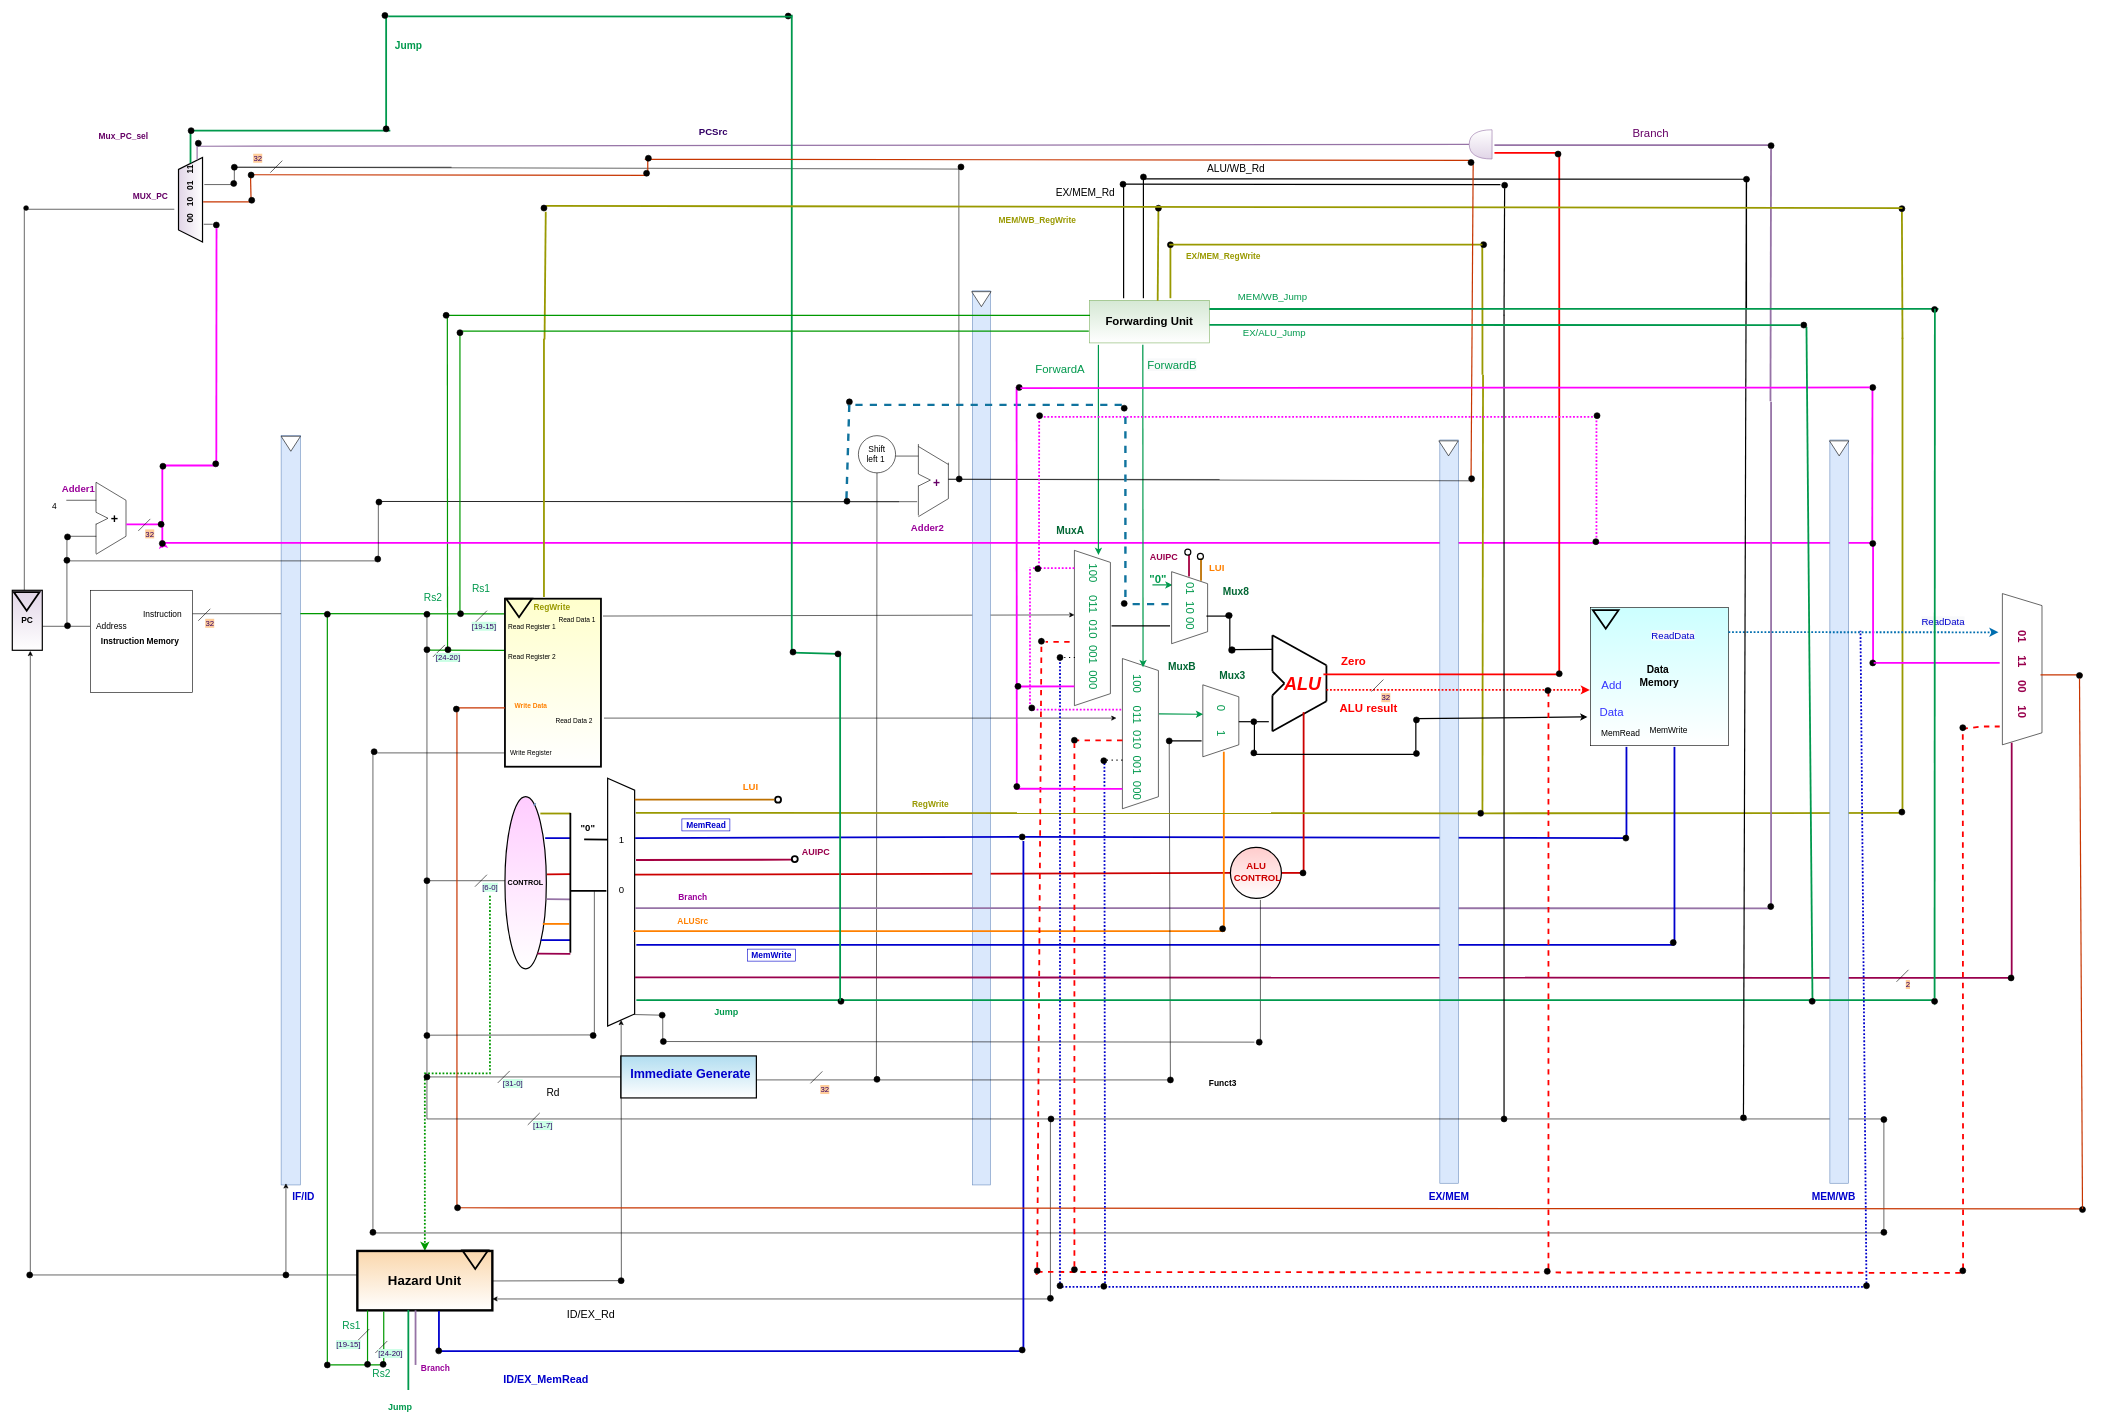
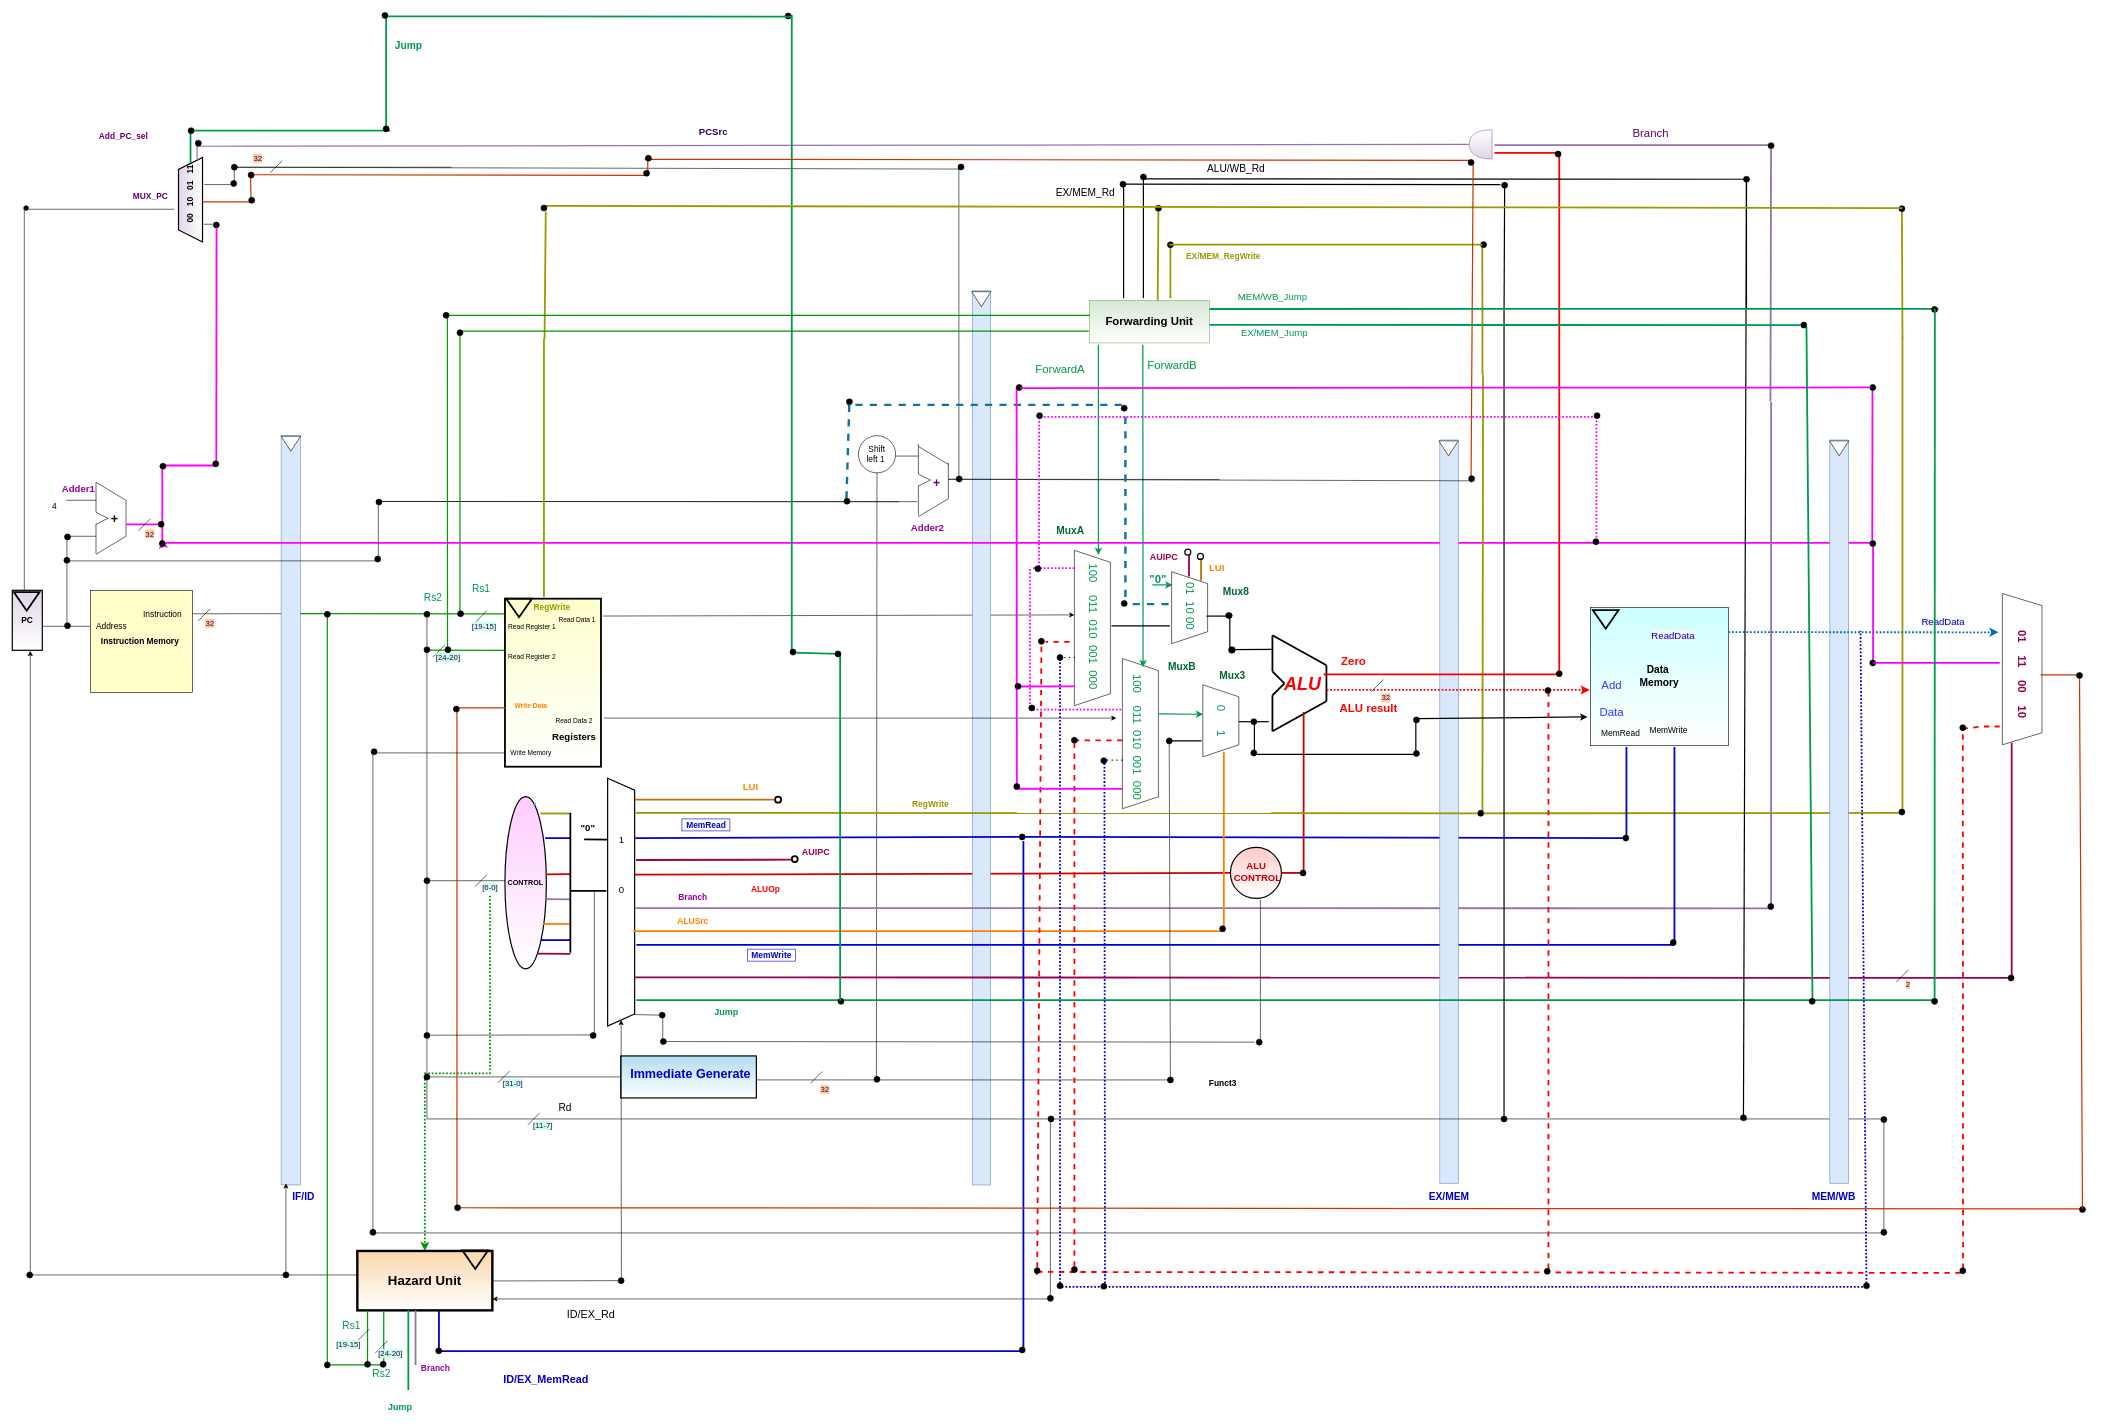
- <mxCell id="367" value="&lt;font style=&quot;font-size: 14px&quot; color=&quot;#660066&quot;&gt;&lt;b&gt;Mux_PC_sel&lt;/b&gt;&lt;/font&gt;" style="text;html=1;align=center;verticalAlign=middle;resizable=0;points=[];autosize=1;strokeColor=none;fillColor=none;" parent="1" vertex="1"><mxGeometry x="155" y="216.99" width="100" height="20" as="geometry" /></mxCell>
+ <mxCell id="367" value="&lt;font style=&quot;font-size: 14px&quot; color=&quot;#660066&quot;&gt;&lt;b&gt;Add_PC_sel&lt;/b&gt;&lt;/font&gt;" style="text;html=1;align=center;verticalAlign=middle;resizable=0;points=[];autosize=1;strokeColor=none;fillColor=none;" parent="1" vertex="1"><mxGeometry x="155" y="216.99" width="100" height="20" as="geometry" /></mxCell>
- <mxCell id="198" value="&lt;font size=&quot;1&quot; color=&quot;#999900&quot;&gt;&lt;b style=&quot;font-size: 14px&quot;&gt;MEM/WB_RegWrite&lt;/b&gt;&lt;/font&gt;" style="text;html=1;align=center;verticalAlign=middle;resizable=0;points=[];autosize=1;strokeColor=none;fillColor=none;fontSize=12;fontColor=#000000;" parent="1" vertex="1"><mxGeometry x="1658" y="356.25" width="140" height="20" as="geometry" /></mxCell>
- <mxCell id="493" value="EX/ALU_Jump" style="text;html=1;align=center;verticalAlign=middle;resizable=0;points=[];autosize=1;strokeColor=none;fillColor=none;fontSize=16;fontColor=#00994D;" parent="1" vertex="1"><mxGeometry x="2058" y="543.75" width="130" height="20" as="geometry" /></mxCell>
+ <mxCell id="493" value="EX/MEM_Jump" style="text;html=1;align=center;verticalAlign=middle;resizable=0;points=[];autosize=1;strokeColor=none;fillColor=none;fontSize=16;fontColor=#00994D;" parent="1" vertex="1"><mxGeometry x="2058" y="543.75" width="130" height="20" as="geometry" /></mxCell>
- <mxCell id="4" value="&lt;b&gt;Instruction Memory&amp;nbsp;&lt;/b&gt;" style="whiteSpace=wrap;html=1;aspect=fixed;fontSize=14;" parent="1" vertex="1"><mxGeometry x="150" y="983" width="170" height="170" as="geometry" /></mxCell>
+ <mxCell id="4" value="&lt;b&gt;Instruction Memory&amp;nbsp;&lt;/b&gt;" style="whiteSpace=wrap;html=1;aspect=fixed;fontSize=14;fillColor=#ffffcc;" parent="1" vertex="1"><mxGeometry x="150" y="983" width="170" height="170" as="geometry" /></mxCell>
+ <mxCell id="52" value="&lt;b&gt;&lt;font style=&quot;font-size: 16px&quot;&gt;Registers&lt;/font&gt;&lt;/b&gt;" style="text;html=1;align=center;verticalAlign=middle;resizable=0;points=[];autosize=1;strokeColor=none;fillColor=none;fontSize=13;fontColor=none;" parent="1" vertex="1"><mxGeometry x="911" y="1217" width="90" height="20" as="geometry" /></mxCell>
- <mxCell id="55" value="&lt;span style=&quot;font-size: 11px&quot;&gt;Write Register&lt;/span&gt;" style="text;html=1;align=center;verticalAlign=middle;resizable=0;points=[];autosize=1;strokeColor=none;fillColor=none;fontSize=16;fontColor=none;" parent="1" vertex="1"><mxGeometry x="844" y="1237" width="80" height="30" as="geometry" /></mxCell>
+ <mxCell id="55" value="&lt;span style=&quot;font-size: 11px&quot;&gt;Write Memory&lt;/span&gt;" style="text;html=1;align=center;verticalAlign=middle;resizable=0;points=[];autosize=1;strokeColor=none;fillColor=none;fontSize=16;fontColor=none;" parent="1" vertex="1"><mxGeometry x="844" y="1237" width="80" height="30" as="geometry" /></mxCell>
+ <mxCell id="69" value="&lt;font size=&quot;1&quot; color=&quot;#ff0000&quot;&gt;&lt;b style=&quot;font-size: 14px&quot;&gt;ALUOp&lt;/b&gt;&lt;/font&gt;" style="text;html=1;align=center;verticalAlign=middle;resizable=0;points=[];autosize=1;strokeColor=none;fillColor=none;fontSize=12;fontColor=#000000;" parent="1" vertex="1"><mxGeometry x="1245" y="1472" width="60" height="20" as="geometry" /></mxCell>
- <mxCell id="132" value="&lt;font style=&quot;font-size: 17px&quot;&gt;Rd&lt;/font&gt;" style="text;html=1;align=center;verticalAlign=middle;resizable=0;points=[];autosize=1;strokeColor=none;fillColor=none;fontSize=22;" parent="1" vertex="1"><mxGeometry x="901" y="1804" width="40" height="30" as="geometry" /></mxCell>
+ <mxCell id="132" value="&lt;font style=&quot;font-size: 17px&quot;&gt;Rd&lt;/font&gt;" style="text;html=1;align=center;verticalAlign=middle;resizable=0;points=[];autosize=1;strokeColor=none;fillColor=none;fontSize=22;" parent="1" vertex="1"><mxGeometry x="921" y="1829" width="40" height="30" as="geometry" /></mxCell>
